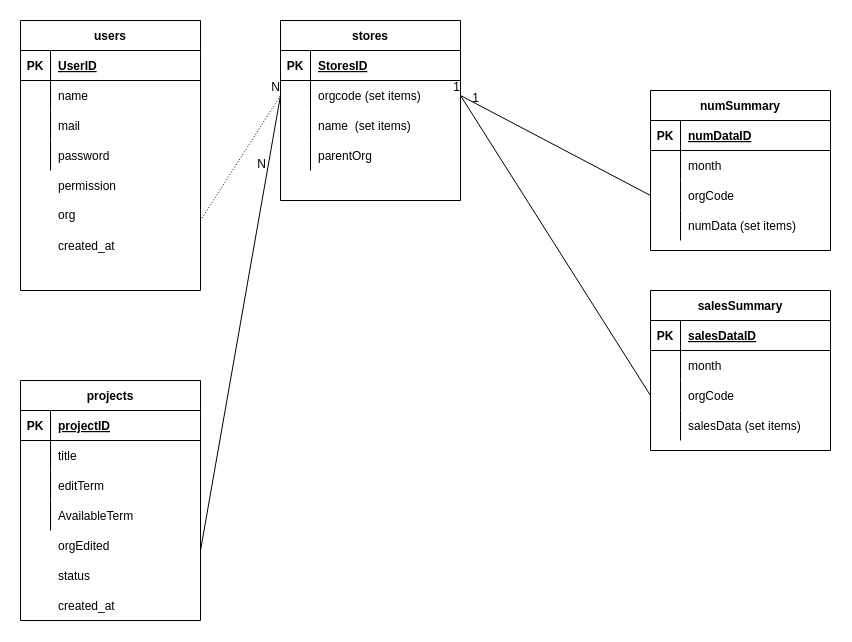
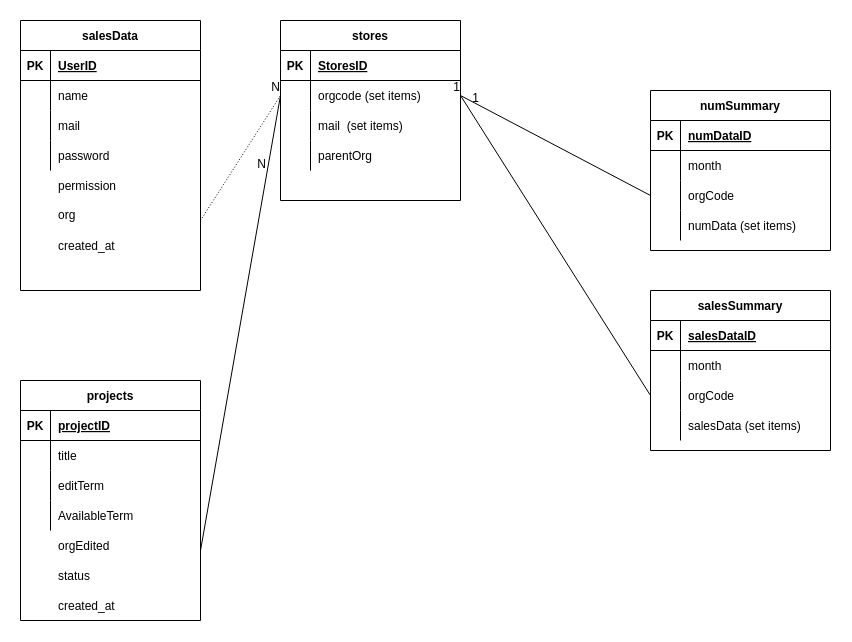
- <mxCell id="2" value="users" style="shape=table;startSize=30;container=1;collapsible=1;childLayout=tableLayout;fixedRows=1;rowLines=0;fontStyle=1;align=center;resizeLast=1;" parent="1" vertex="1"><mxGeometry x="20" y="20" width="180" height="270" as="geometry" /></mxCell>
+ <mxCell id="2" value="salesData" style="shape=table;startSize=30;container=1;collapsible=1;childLayout=tableLayout;fixedRows=1;rowLines=0;fontStyle=1;align=center;resizeLast=1;" parent="1" vertex="1"><mxGeometry x="20" y="20" width="180" height="270" as="geometry" /></mxCell>
- <mxCell id="24" value="name  (set items)" style="shape=partialRectangle;connectable=0;fillColor=none;top=0;left=0;bottom=0;right=0;align=left;spacingLeft=6;overflow=hidden;" vertex="1" parent="22"><mxGeometry x="30" width="150" height="30" as="geometry"><mxRectangle width="150" height="30" as="alternateBounds" /></mxGeometry></mxCell>
+ <mxCell id="24" value="mail  (set items)" style="shape=partialRectangle;connectable=0;fillColor=none;top=0;left=0;bottom=0;right=0;align=left;spacingLeft=6;overflow=hidden;" vertex="1" parent="22"><mxGeometry x="30" width="150" height="30" as="geometry"><mxRectangle width="150" height="30" as="alternateBounds" /></mxGeometry></mxCell>
